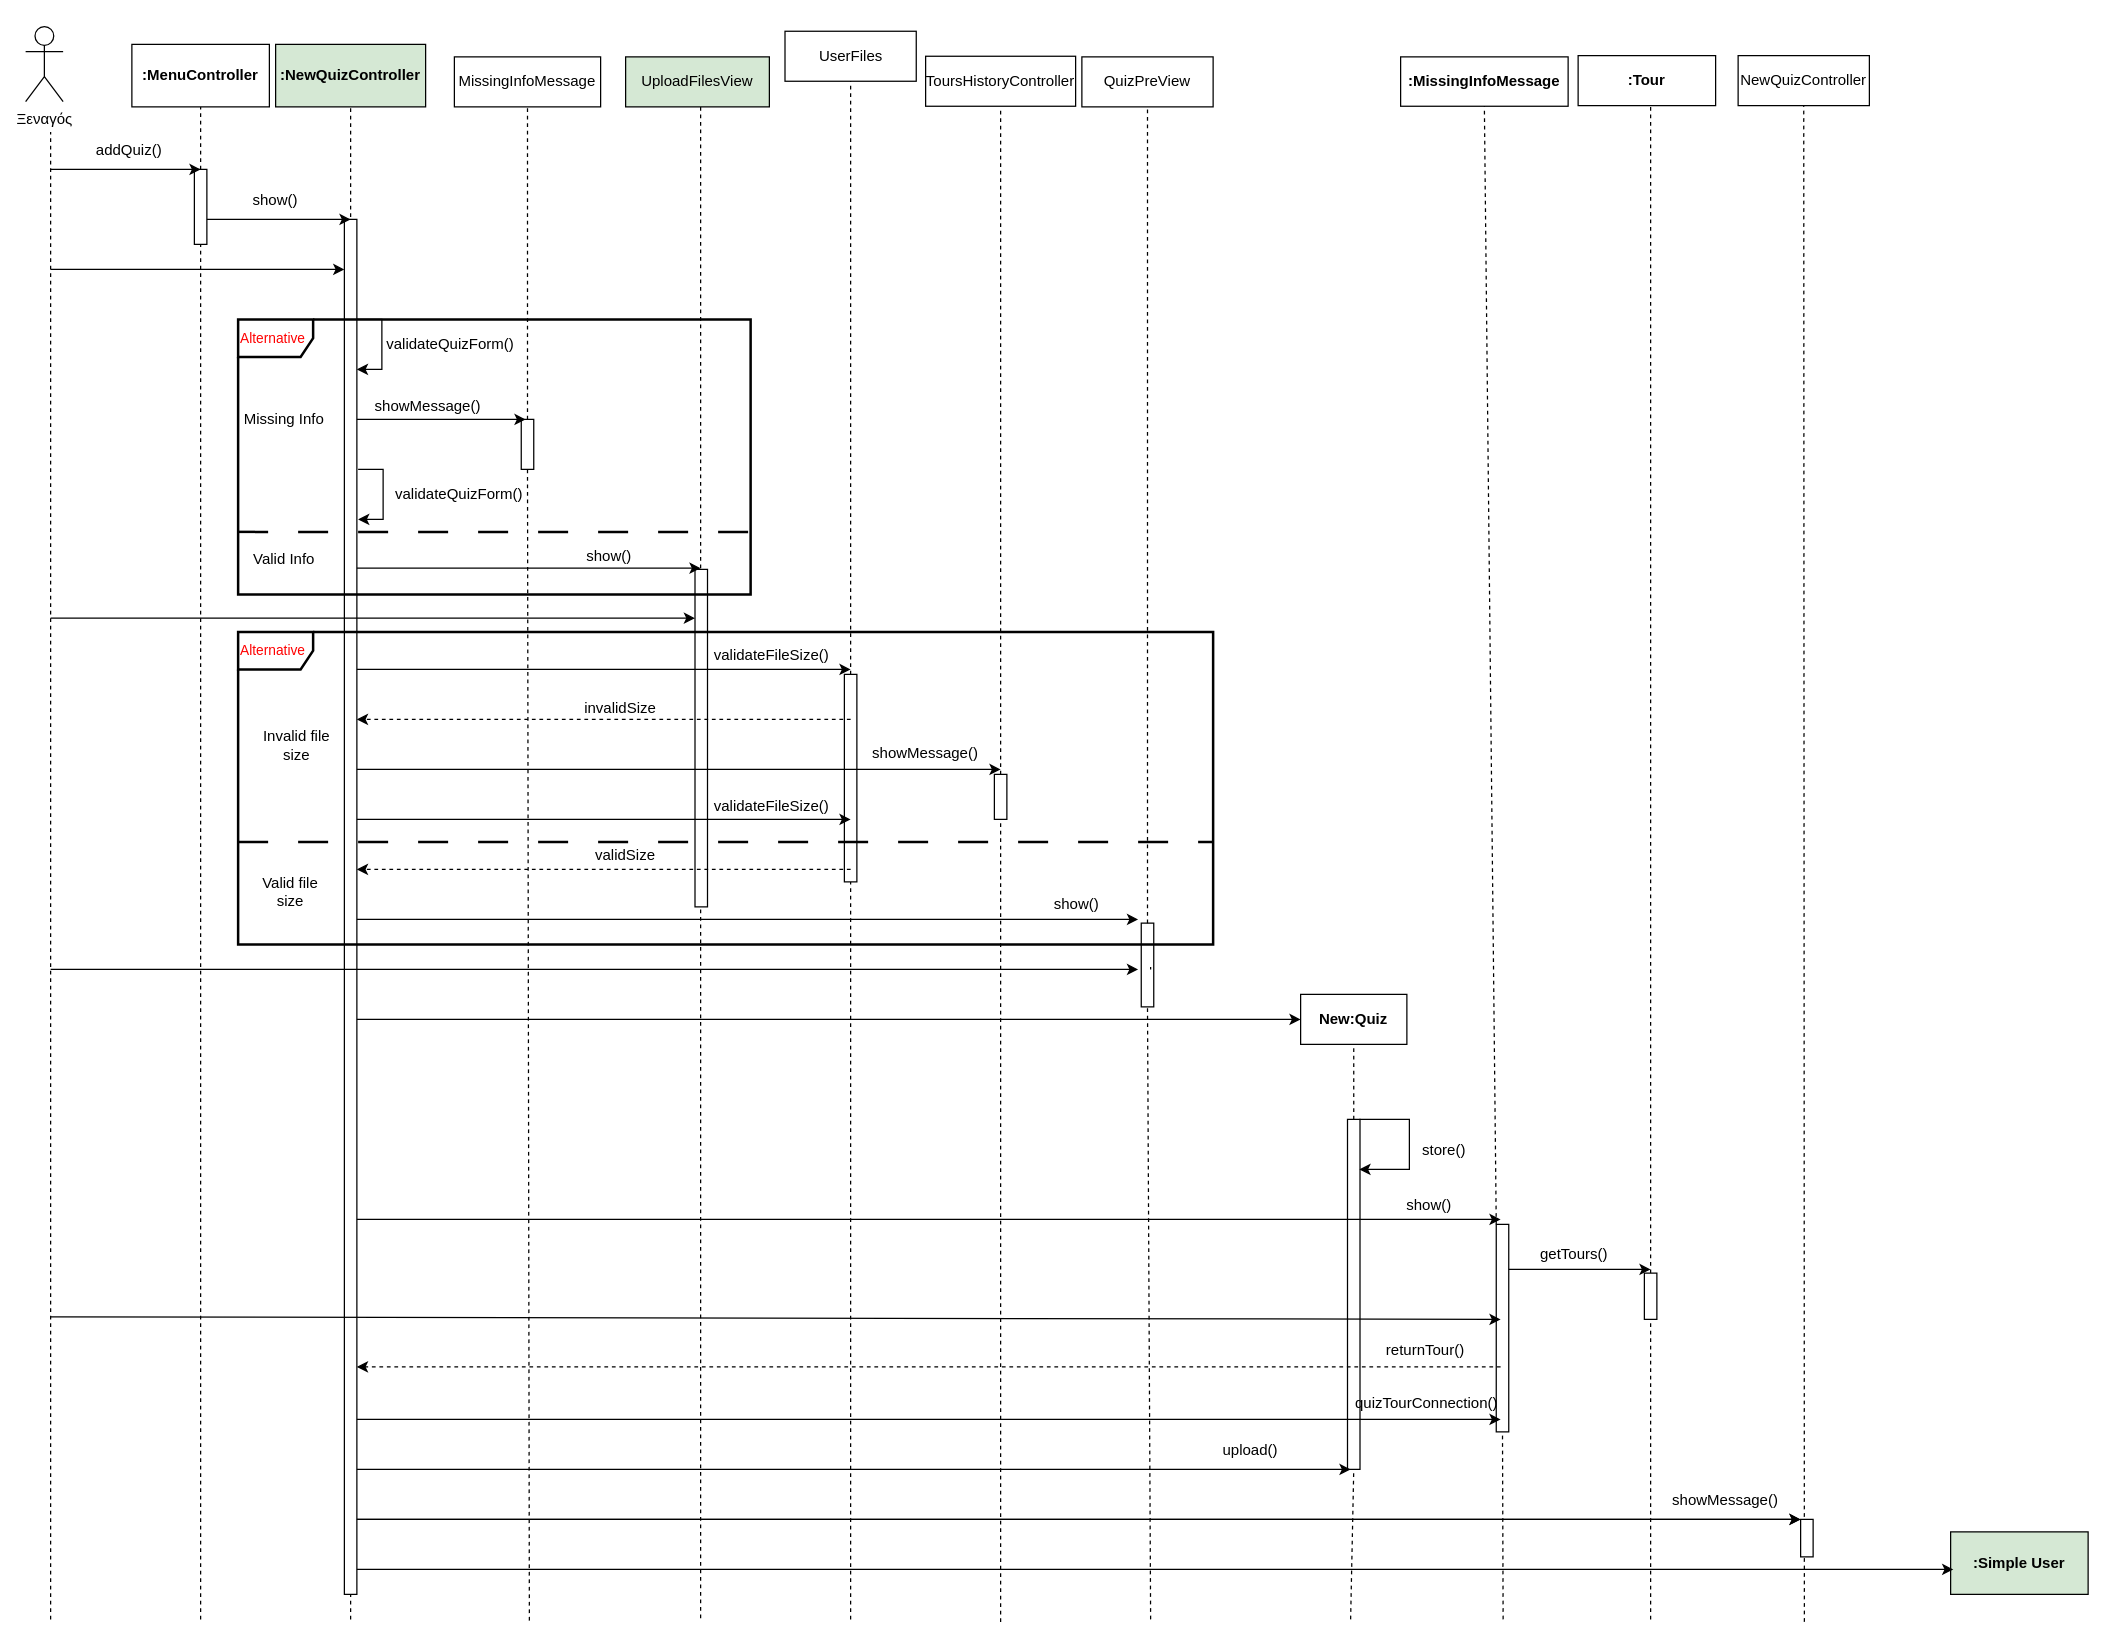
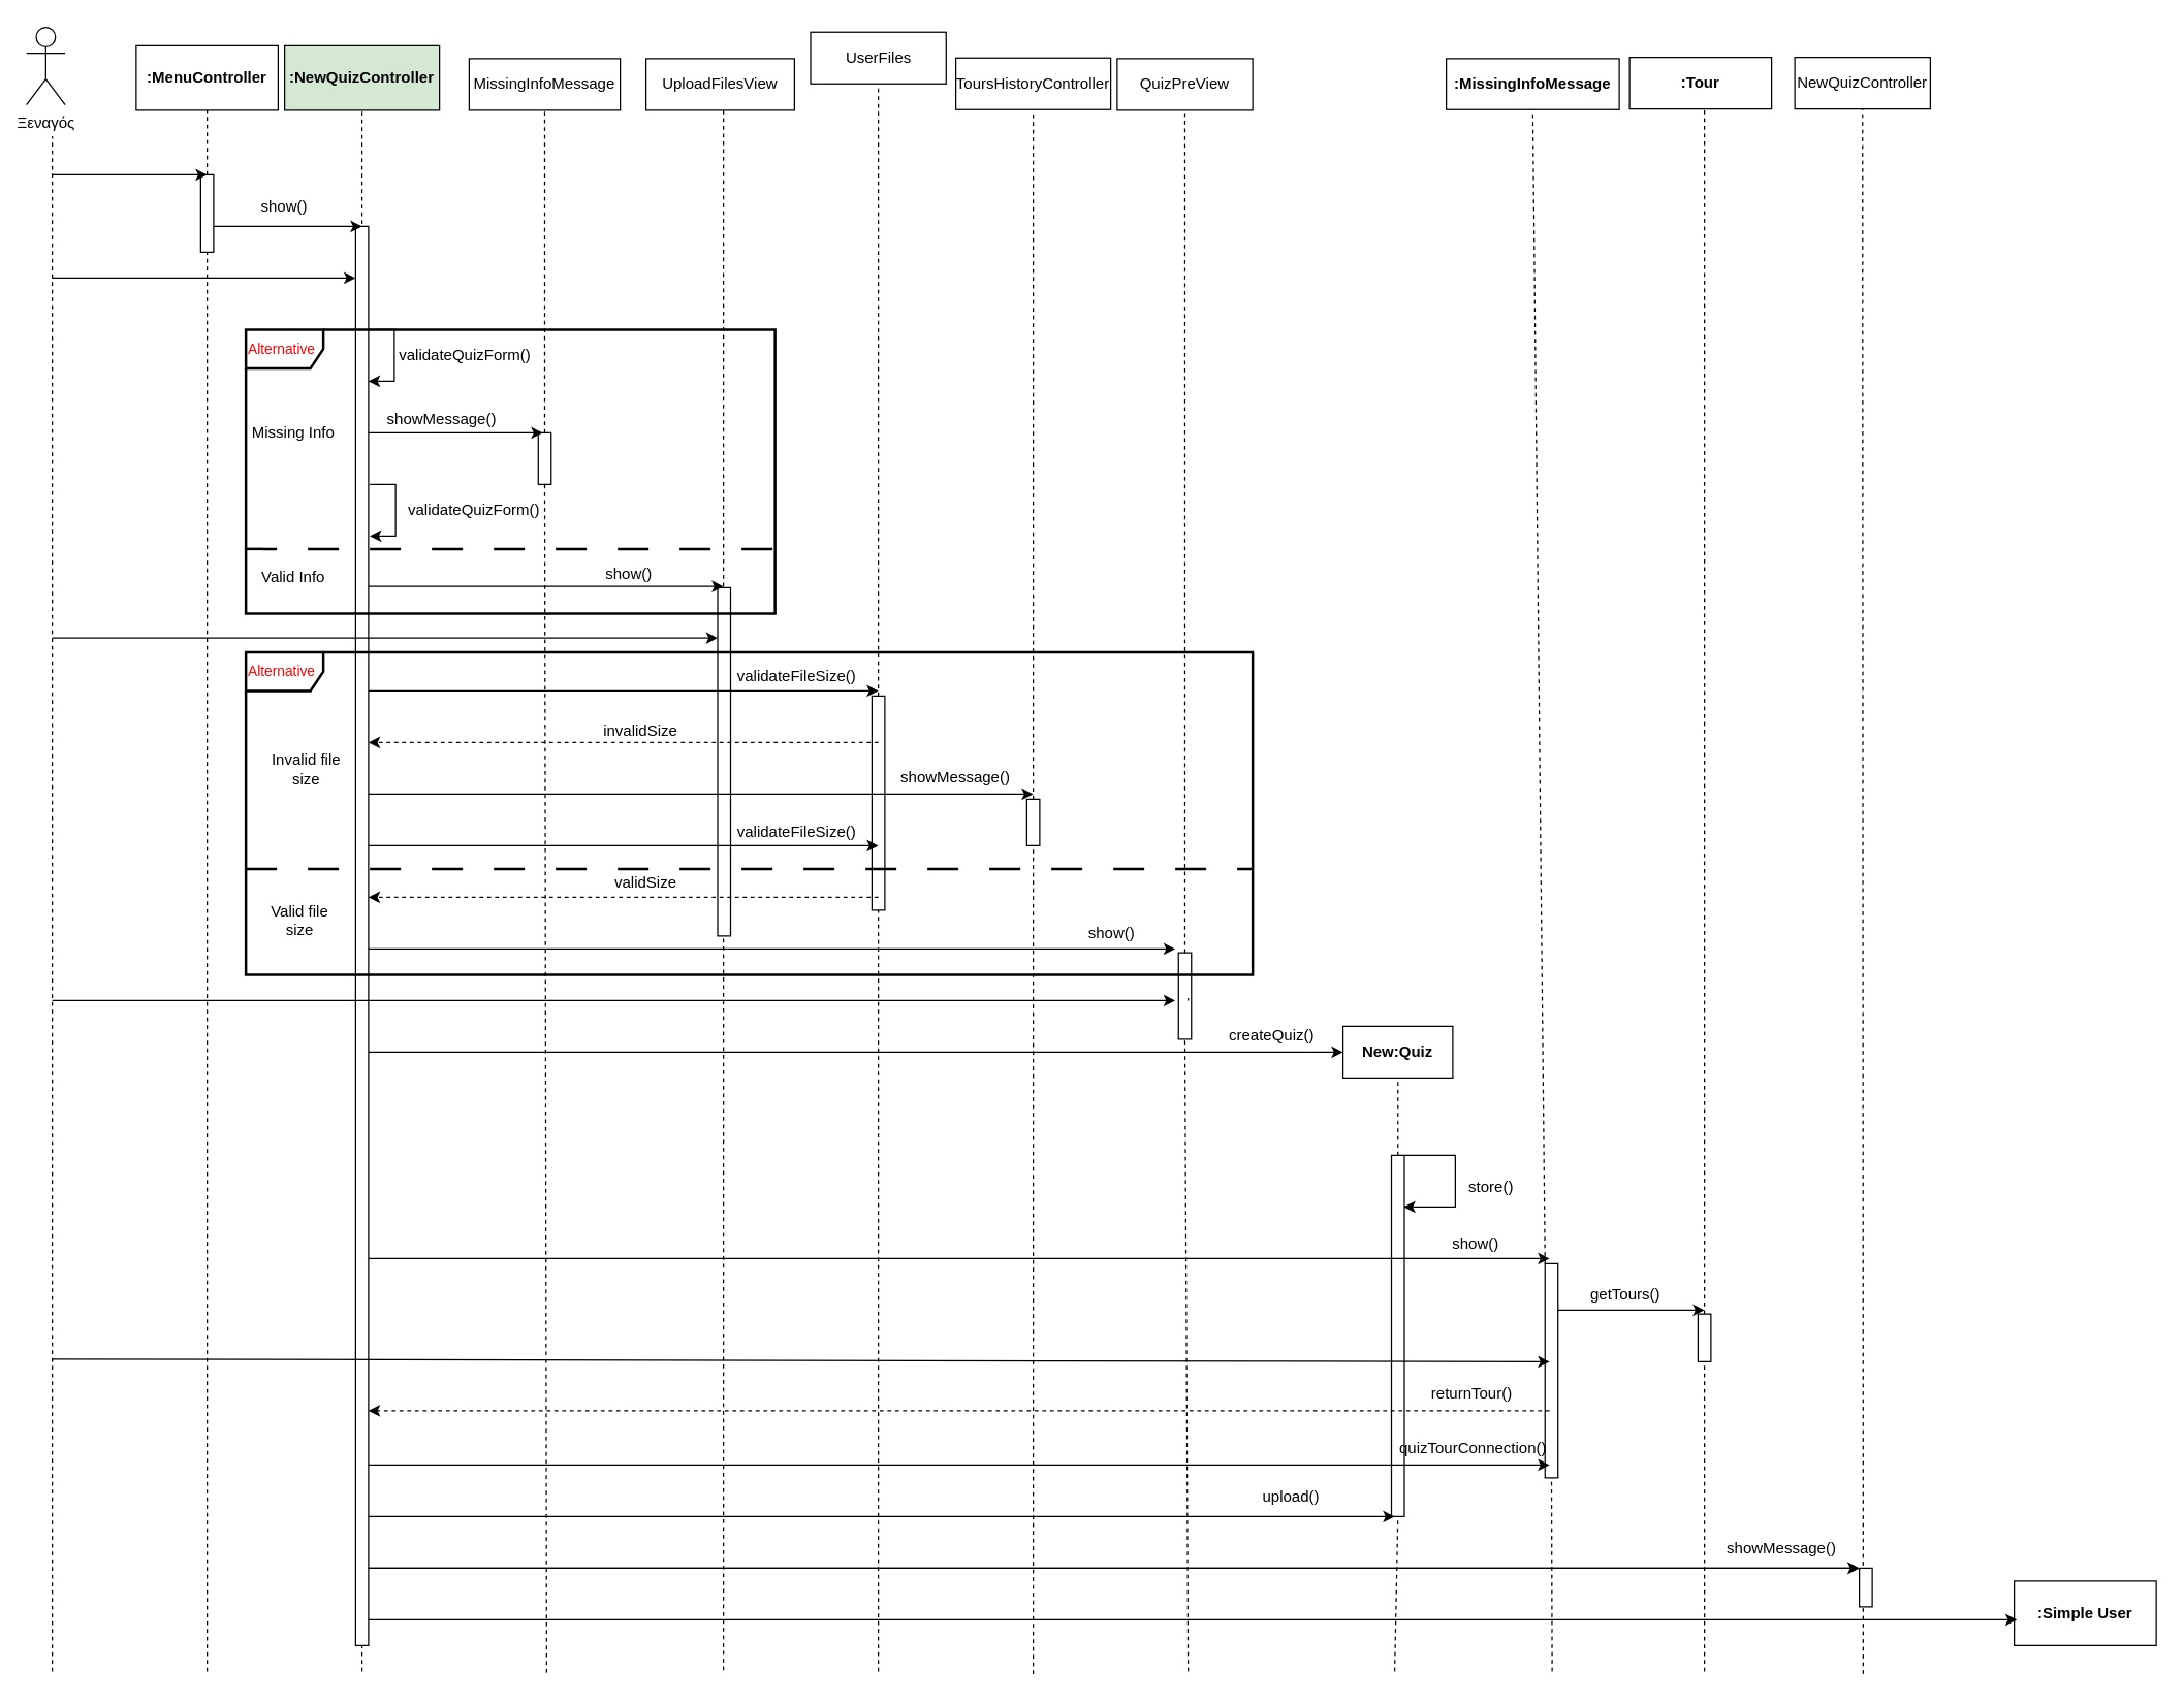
- <mxCell id="43" value="UploadFilesView" style="html=1;whiteSpace=wrap;fillColor=#d5e8d4;" parent="1" vertex="1"><mxGeometry x="500" y="45" width="115" height="40" as="geometry" /></mxCell>
+ <mxCell id="43" value="UploadFilesView" style="html=1;whiteSpace=wrap;" parent="1" vertex="1"><mxGeometry x="500" y="45" width="115" height="40" as="geometry" /></mxCell>
- <mxCell id="14" value="addQuiz()" style="text;html=1;strokeColor=none;fillColor=none;align=center;verticalAlign=middle;whiteSpace=wrap;rounded=0;" parent="1" vertex="1"><mxGeometry x="73" y="105" width="60" height="30" as="geometry" /></mxCell>
+ <mxCell id="32" value="createQuiz()" style="text;html=1;strokeColor=none;fillColor=none;align=center;verticalAlign=middle;whiteSpace=wrap;rounded=0;" parent="1" vertex="1"><mxGeometry x="955" y="787" width="60" height="30" as="geometry" /></mxCell>
- <mxCell id="48" value="&lt;b&gt;:Simple User&lt;/b&gt;" style="html=1;whiteSpace=wrap;fillColor=#d5e8d4;" parent="1" vertex="1"><mxGeometry x="1560" y="1225" width="110" height="50" as="geometry" /></mxCell>
+ <mxCell id="48" value="&lt;b&gt;:Simple User&lt;/b&gt;" style="html=1;whiteSpace=wrap;" parent="1" vertex="1"><mxGeometry x="1560" y="1225" width="110" height="50" as="geometry" /></mxCell>
